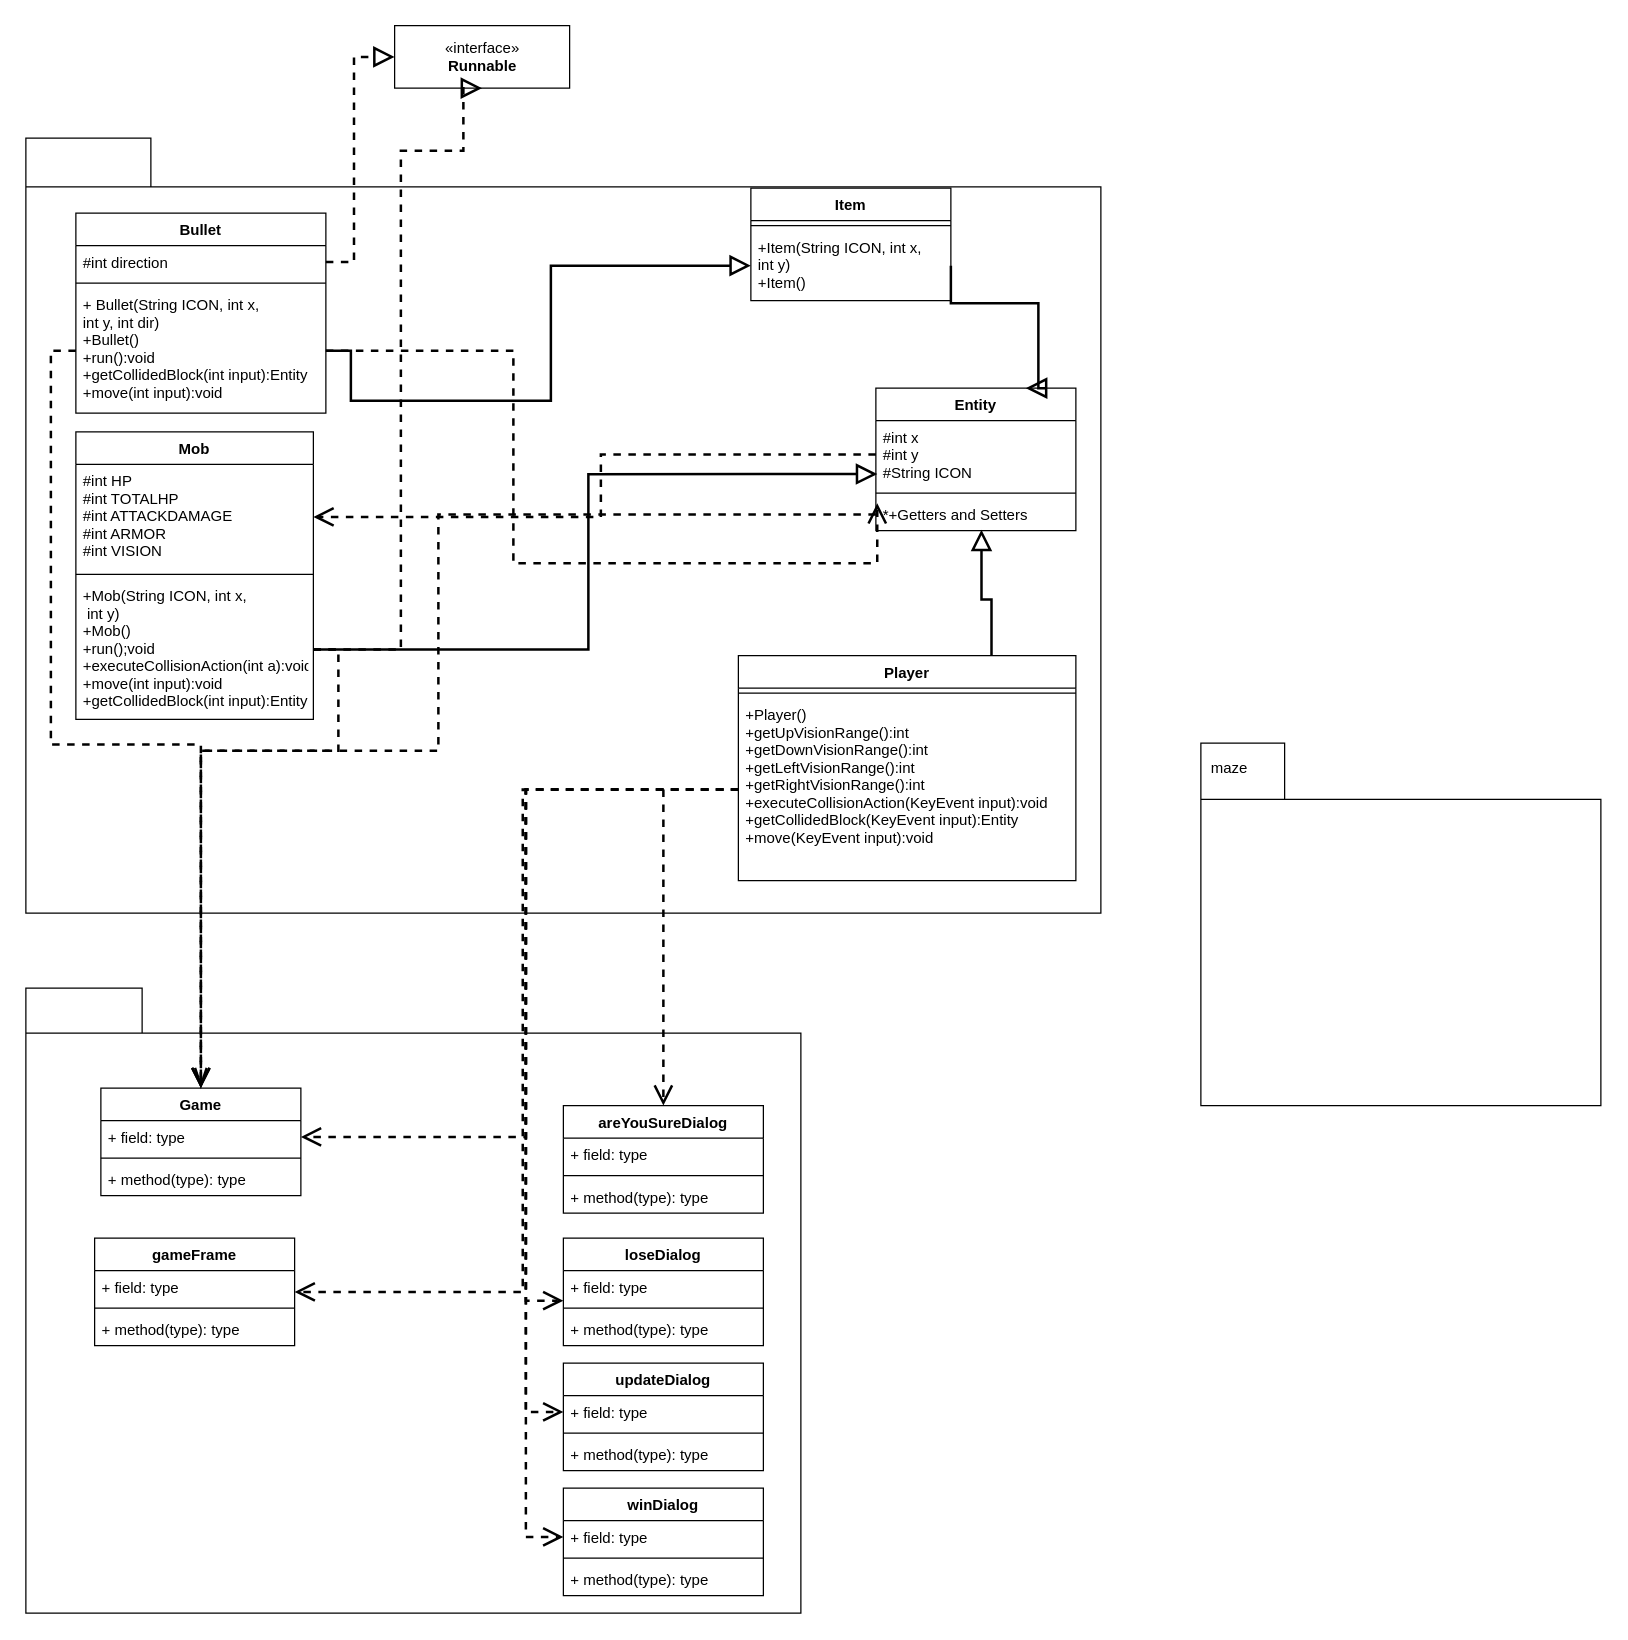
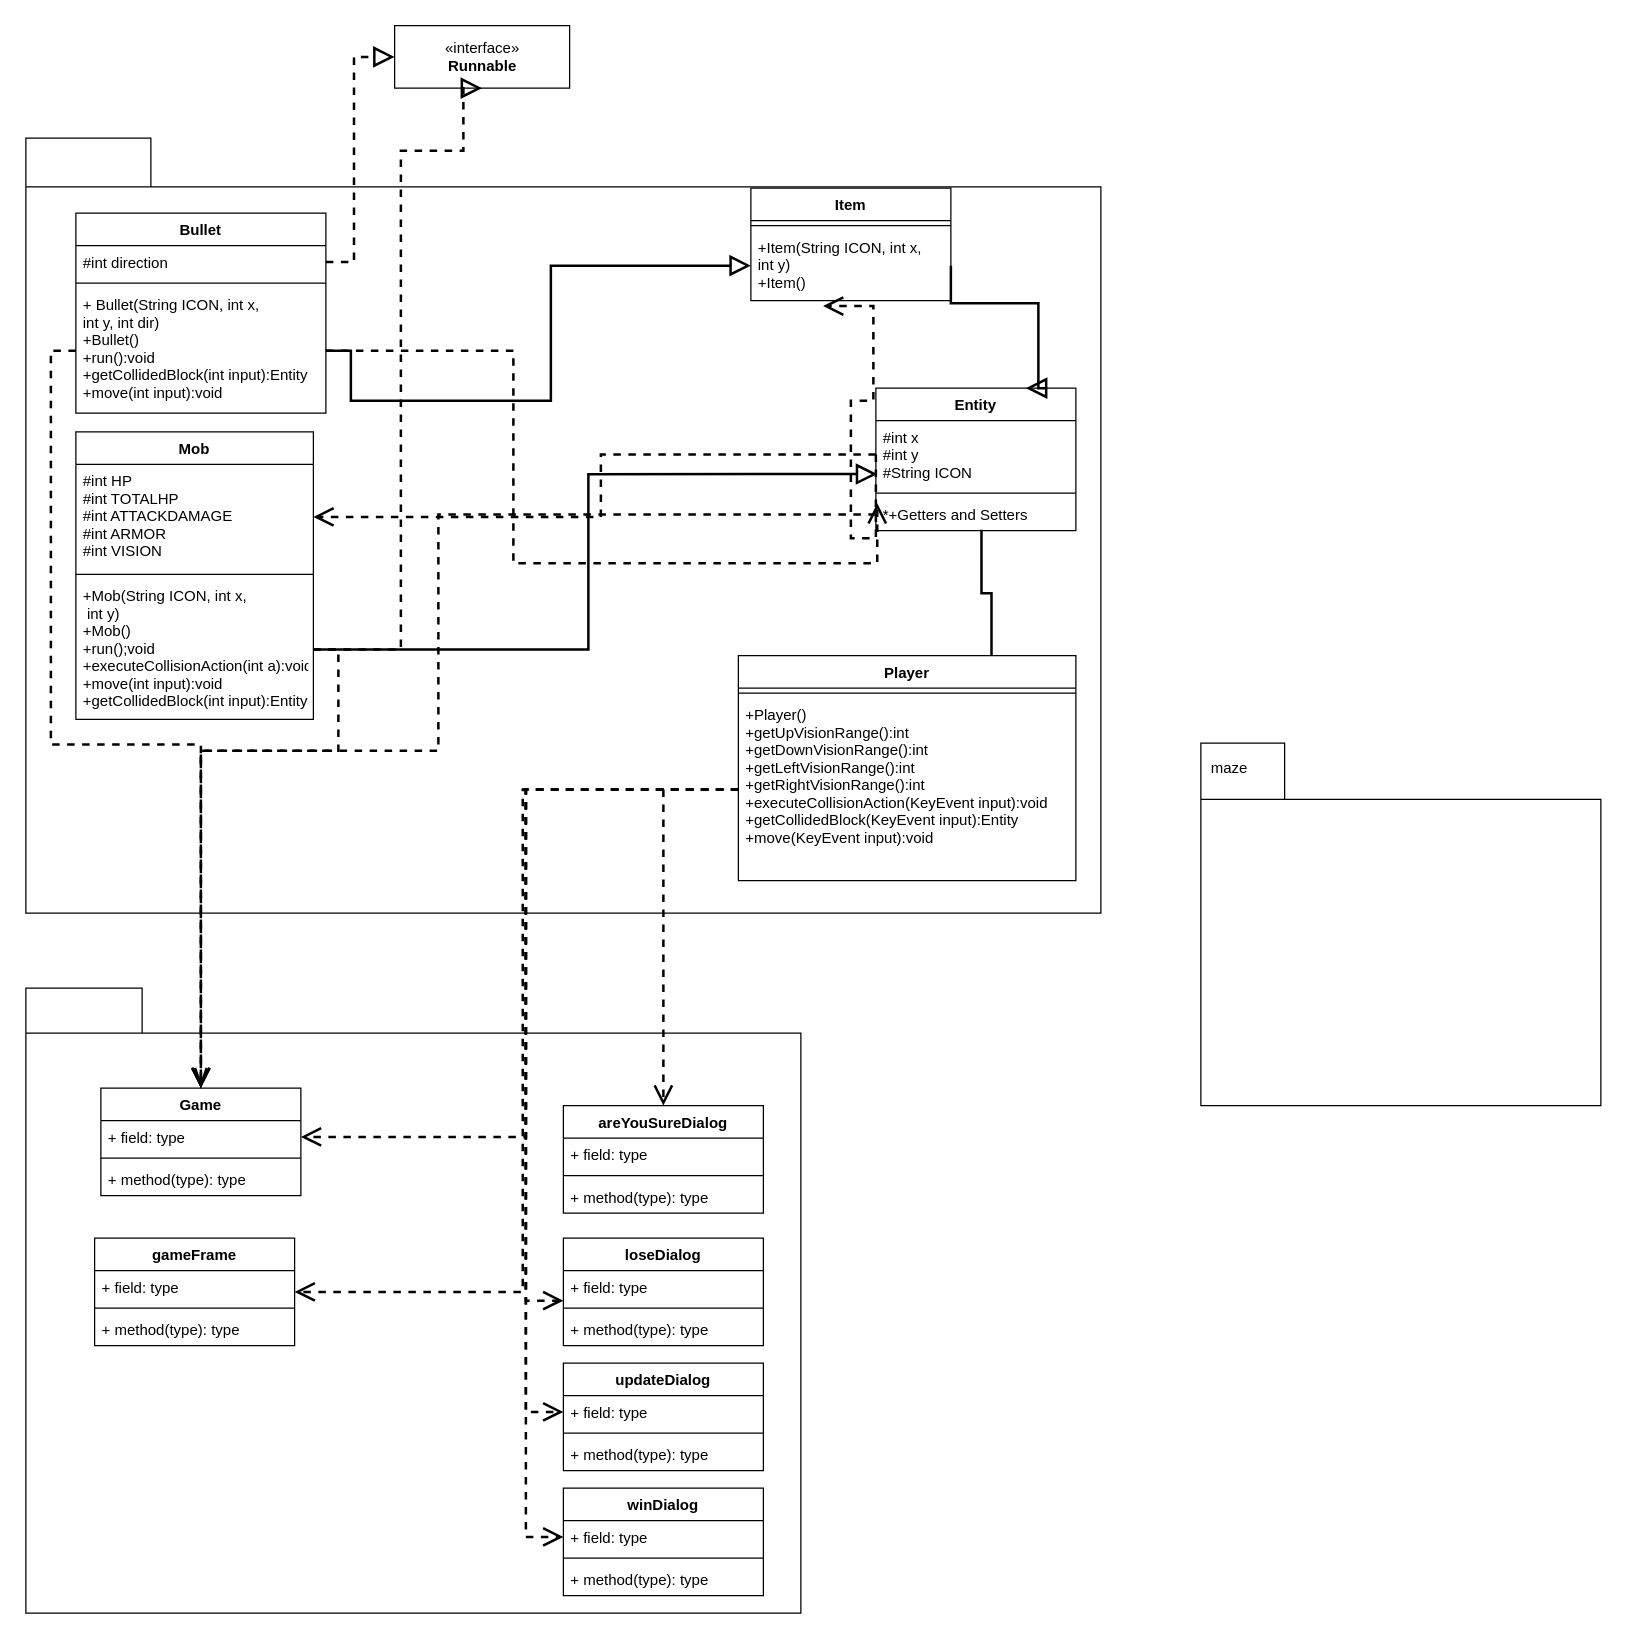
+ <mxCell id="25" style="edgeStyle=orthogonalEdgeStyle;rounded=0;jumpSize=6;orthogonalLoop=1;jettySize=auto;html=1;exitX=0;exitY=0.5;exitDx=0;exitDy=0;entryX=0.361;entryY=1.077;entryDx=0;entryDy=0;dashed=1;endArrow=open;endFill=0;endSize=12;targetPerimeterSpacing=0;strokeWidth=2;entryPerimeter=0;" edge="1" parent="1" source="22" target="14"><mxGeometry relative="1" as="geometry"><Array as="points"><mxPoint x="700" y="430" /><mxPoint x="680" y="430" /><mxPoint x="680" y="320" /><mxPoint x="698" y="320" /><mxPoint x="698" y="244" /></Array></mxGeometry></mxCell>
- <mxCell id="37" style="edgeStyle=orthogonalEdgeStyle;rounded=0;jumpSize=6;orthogonalLoop=1;jettySize=auto;html=1;exitX=0.75;exitY=0;exitDx=0;exitDy=0;entryX=0.528;entryY=0.97;entryDx=0;entryDy=0;entryPerimeter=0;endArrow=block;endFill=0;endSize=12;targetPerimeterSpacing=0;strokeWidth=2;" edge="1" parent="1" source="38" target="24"><mxGeometry relative="1" as="geometry" /></mxCell>
+ <mxCell id="37" style="edgeStyle=orthogonalEdgeStyle;rounded=0;jumpSize=6;orthogonalLoop=1;jettySize=auto;html=1;exitX=0.75;exitY=0;exitDx=0;exitDy=0;entryX=0.528;entryY=0.97;entryDx=0;entryDy=0;entryPerimeter=0;endArrow=none;endFill=0;endSize=12;targetPerimeterSpacing=0;strokeWidth=2;" edge="1" parent="1" source="38" target="24"><mxGeometry relative="1" as="geometry" /></mxCell>
